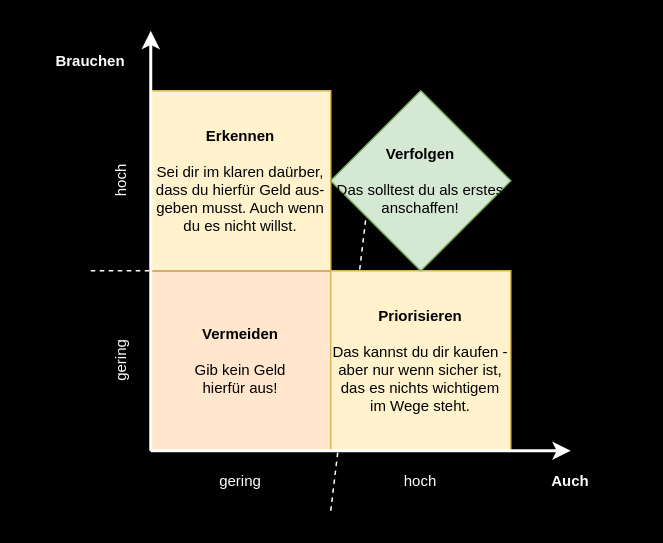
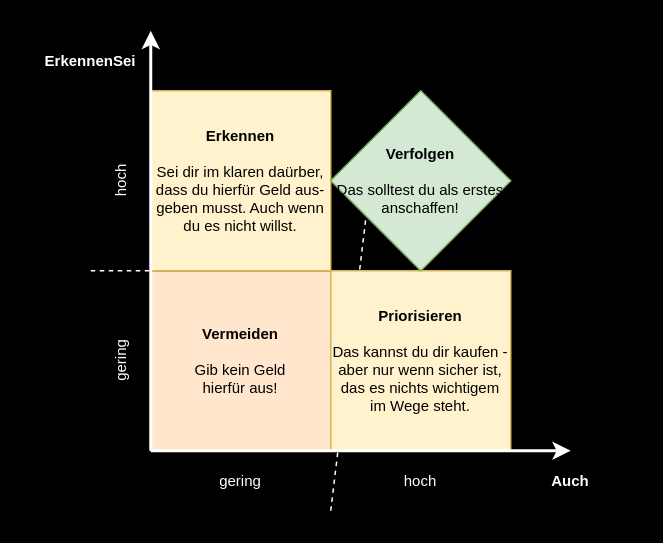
- <mxCell id="11" value="Brauchen" style="text;html=1;strokeColor=none;fillColor=none;align=center;verticalAlign=middle;whiteSpace=wrap;rounded=0;horizontal=1;fontColor=#FFFFFF;fontStyle=1;fontSize=10;" vertex="1" parent="1"><mxGeometry x="20" y="20" width="80" height="40" as="geometry" /></mxCell>
+ <mxCell id="11" value="ErkennenSei" style="text;html=1;strokeColor=none;fillColor=none;align=center;verticalAlign=middle;whiteSpace=wrap;rounded=0;horizontal=1;fontColor=#FFFFFF;fontStyle=1;fontSize=10;" vertex="1" parent="1"><mxGeometry x="20" y="20" width="80" height="40" as="geometry" /></mxCell>
